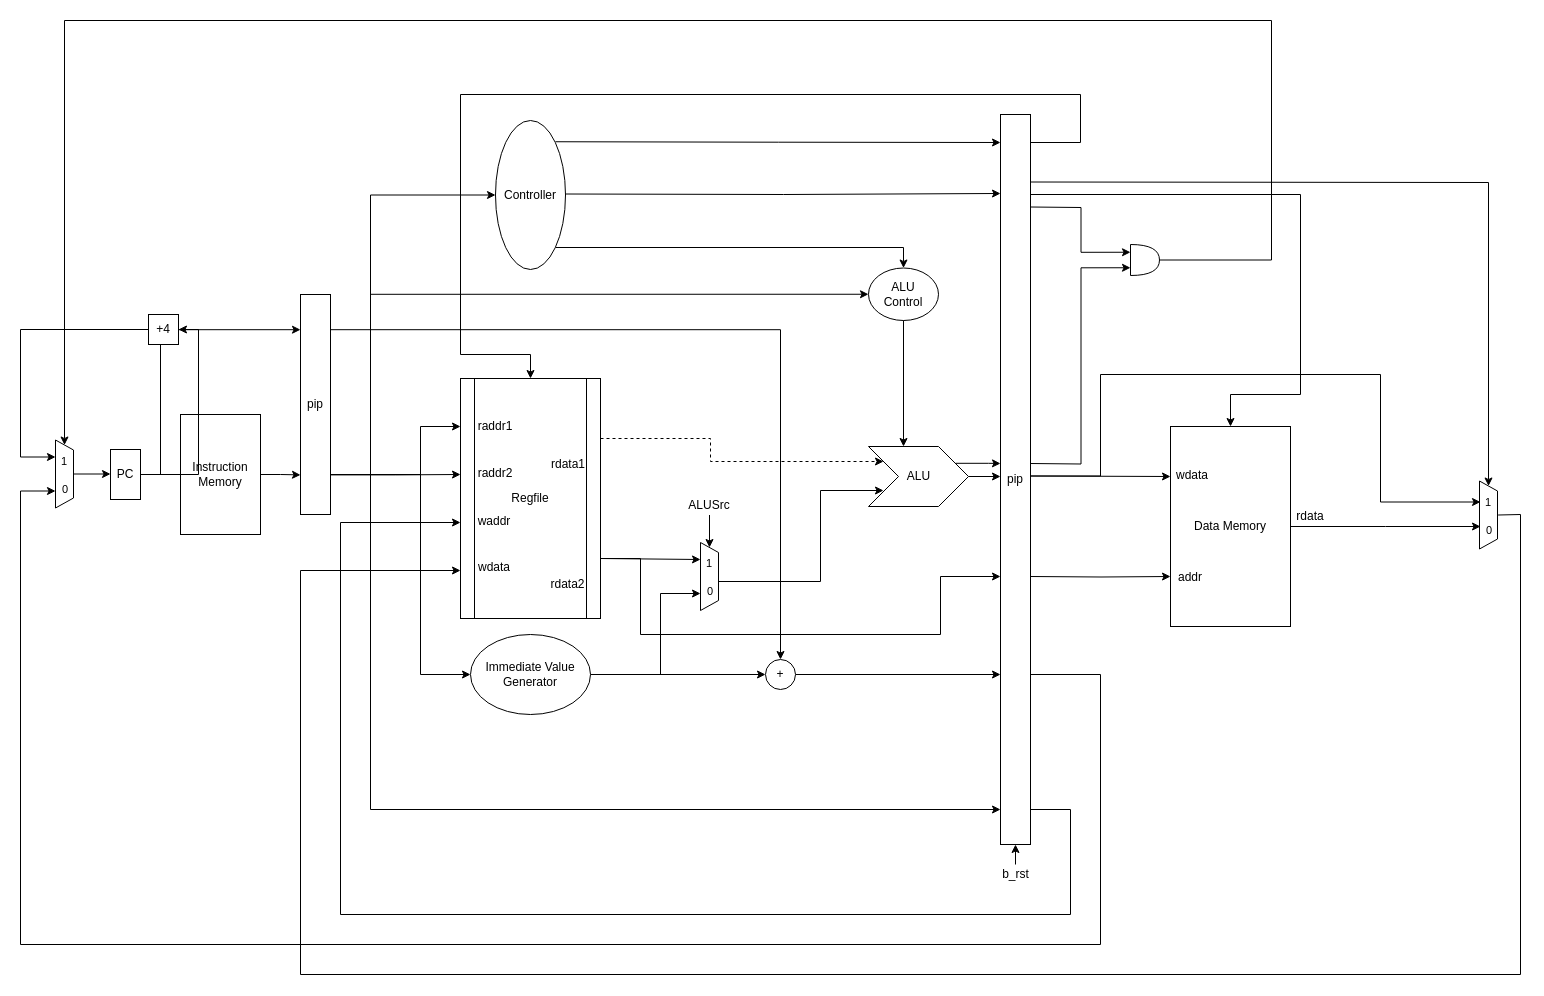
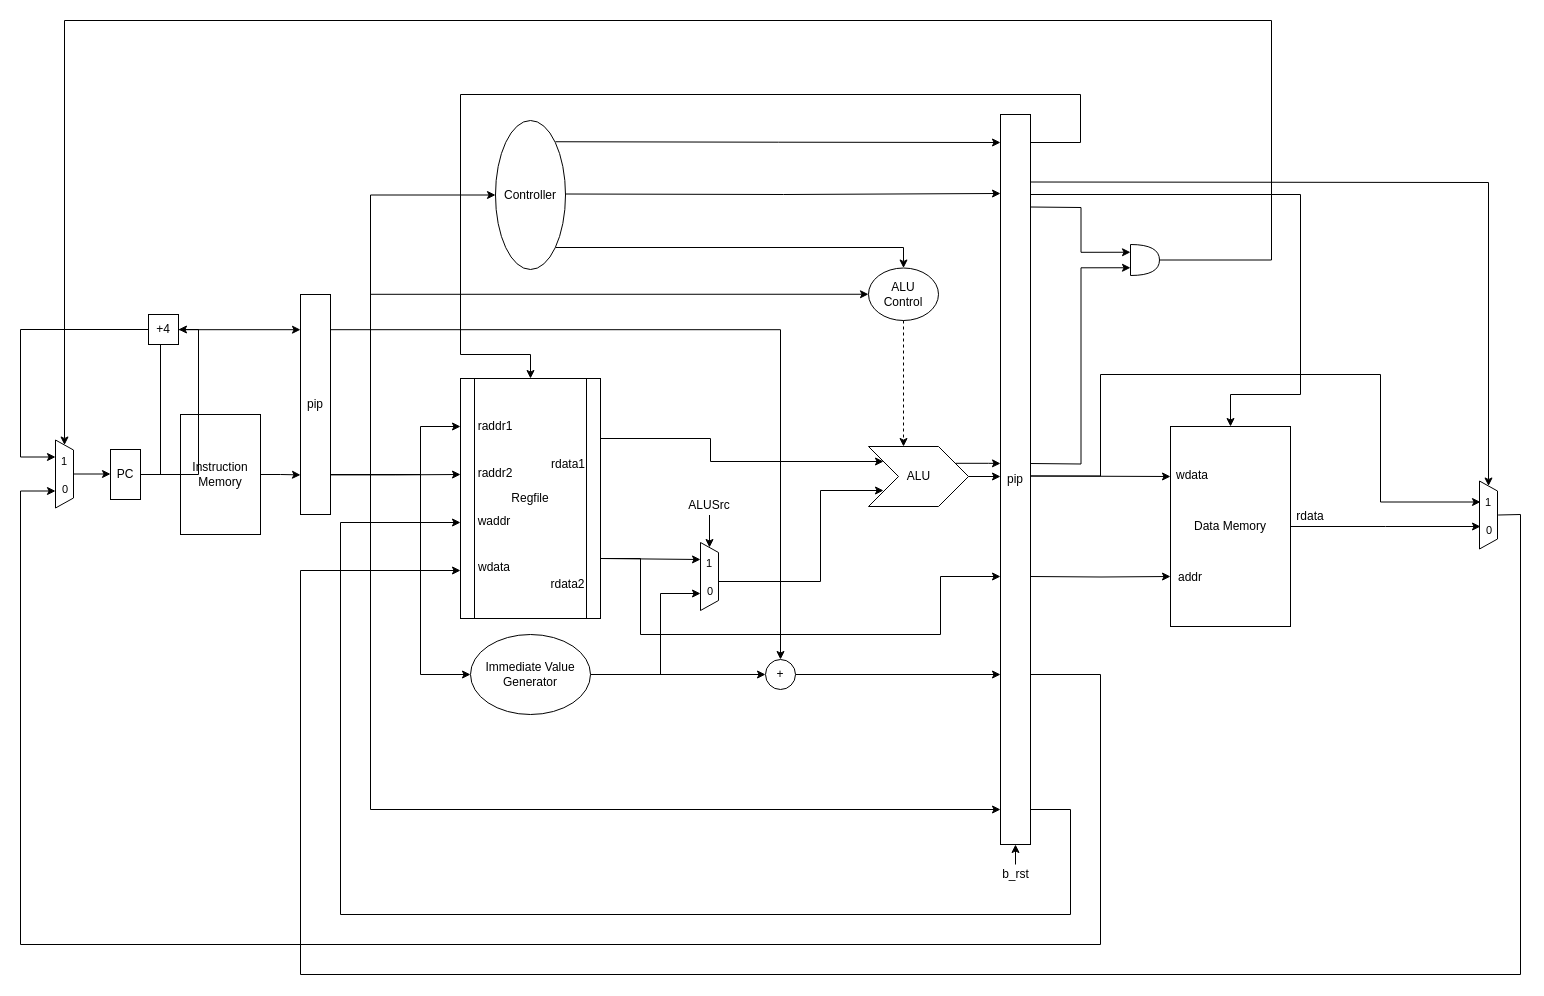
- <mxCell id="57" style="edgeStyle=orthogonalEdgeStyle;rounded=0;orthogonalLoop=1;jettySize=auto;html=1;exitX=0.5;exitY=1;exitDx=0;exitDy=0;entryX=0;entryY=0;entryDx=35;entryDy=0;entryPerimeter=0;labelBackgroundColor=none;fontColor=default;" parent="1" source="56" target="49" edge="1"><mxGeometry relative="1" as="geometry" /></mxCell>
+ <mxCell id="57" style="edgeStyle=orthogonalEdgeStyle;rounded=0;orthogonalLoop=1;jettySize=auto;html=1;exitX=0.5;exitY=1;exitDx=0;exitDy=0;entryX=0;entryY=0;entryDx=35;entryDy=0;entryPerimeter=0;labelBackgroundColor=none;fontColor=default;dashed=1;" parent="1" source="56" target="49" edge="1"><mxGeometry relative="1" as="geometry" /></mxCell>
- <mxCell id="2" style="edgeStyle=orthogonalEdgeStyle;rounded=0;orthogonalLoop=1;jettySize=auto;html=1;exitX=1;exitY=0.25;exitDx=0;exitDy=0;exitPerimeter=0;entryX=0.15;entryY=0.25;entryDx=0;entryDy=0;labelBackgroundColor=none;fontColor=default;entryPerimeter=0;dashed=1;" parent="1" source="5" target="49" edge="1"><mxGeometry relative="1" as="geometry"><Array as="points"><mxPoint x="710" y="438" /><mxPoint x="710" y="461" /></Array><mxPoint x="700" y="438" as="targetPoint" /></mxGeometry></mxCell>
+ <mxCell id="2" style="edgeStyle=orthogonalEdgeStyle;rounded=0;orthogonalLoop=1;jettySize=auto;html=1;exitX=1;exitY=0.25;exitDx=0;exitDy=0;exitPerimeter=0;entryX=0.15;entryY=0.25;entryDx=0;entryDy=0;labelBackgroundColor=none;fontColor=default;entryPerimeter=0;" parent="1" source="5" target="49" edge="1"><mxGeometry relative="1" as="geometry"><Array as="points"><mxPoint x="710" y="438" /><mxPoint x="710" y="461" /></Array><mxPoint x="700" y="438" as="targetPoint" /></mxGeometry></mxCell>
